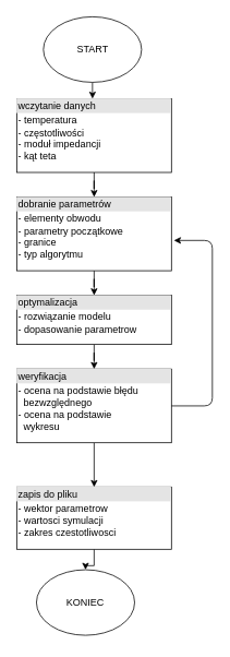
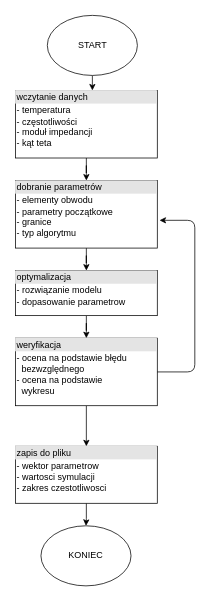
- <mxCell id="3" value="START" style="ellipse;whiteSpace=wrap;html=1;" parent="1" vertex="1"><mxGeometry x="52.5" y="20" width="120" height="80" as="geometry" /></mxCell>
+ <mxCell id="3" value="START" style="ellipse;whiteSpace=wrap;html=1;" parent="1" vertex="1"><mxGeometry x="62.5" y="20" width="120" height="80" as="geometry" /></mxCell>
- <mxCell id="4" value="KONIEC" style="ellipse;whiteSpace=wrap;html=1;" vertex="1" parent="1"><mxGeometry x="44" y="695" width="120" height="80" as="geometry" /></mxCell>
+ <mxCell id="4" value="KONIEC" style="ellipse;whiteSpace=wrap;html=1;" vertex="1" parent="1"><mxGeometry x="54" y="700" width="120" height="80" as="geometry" /></mxCell>
